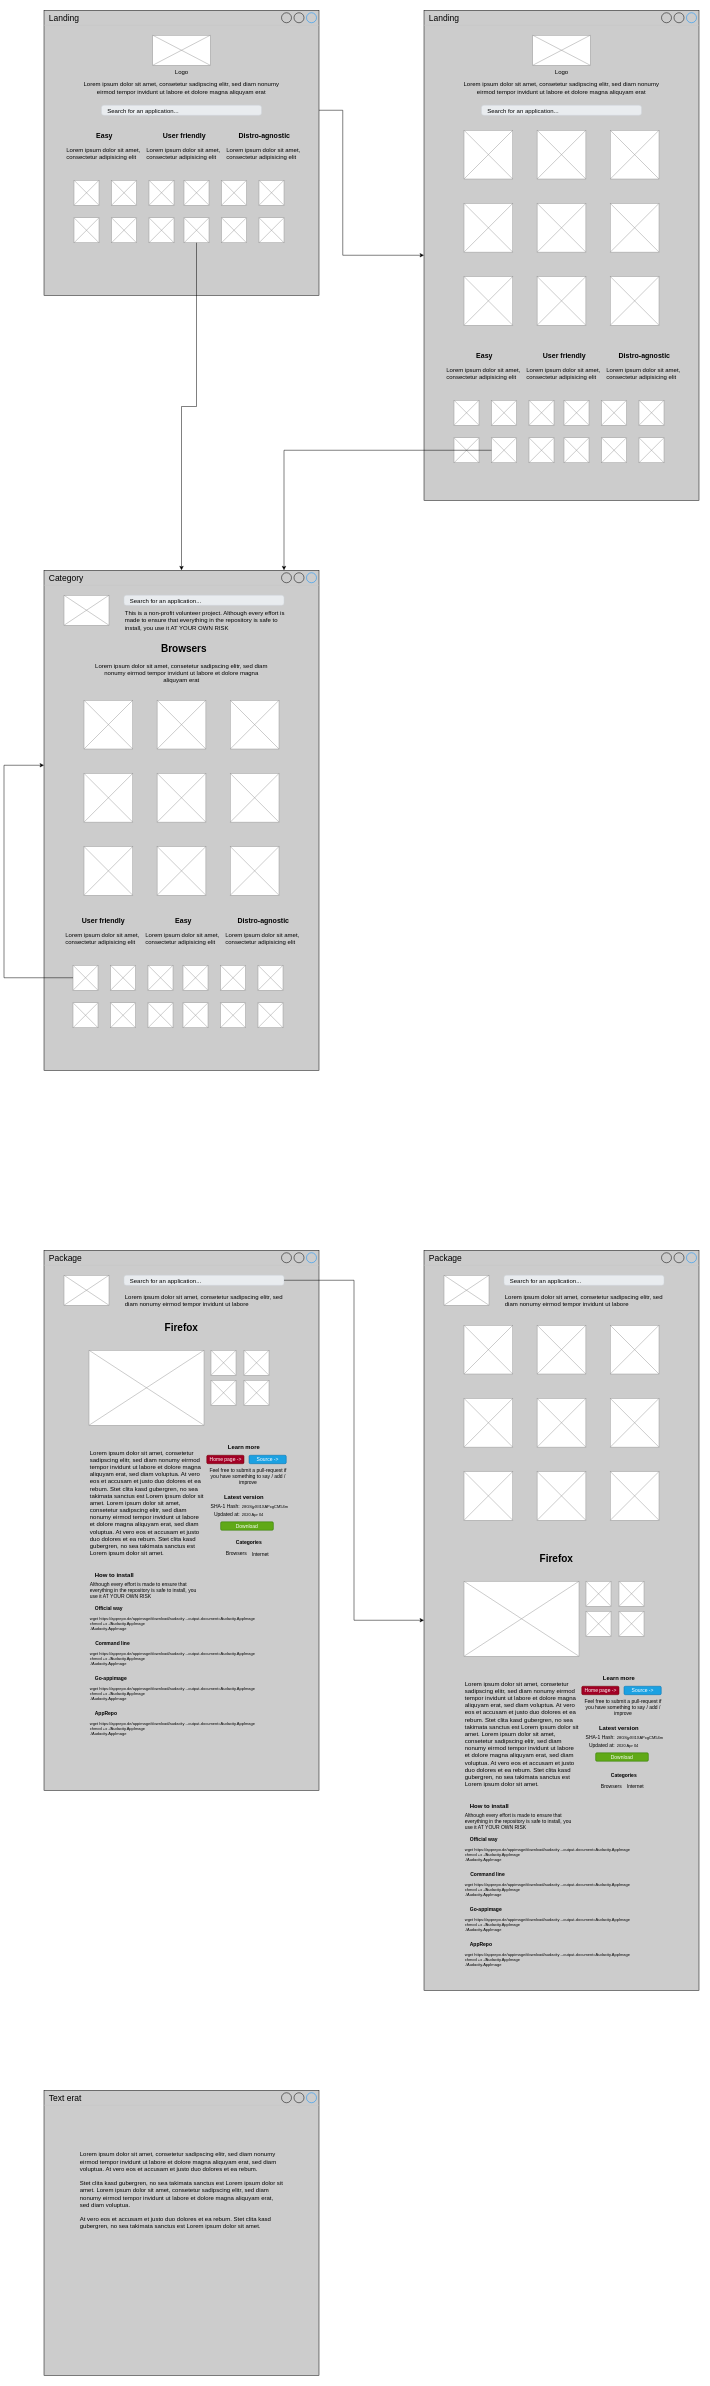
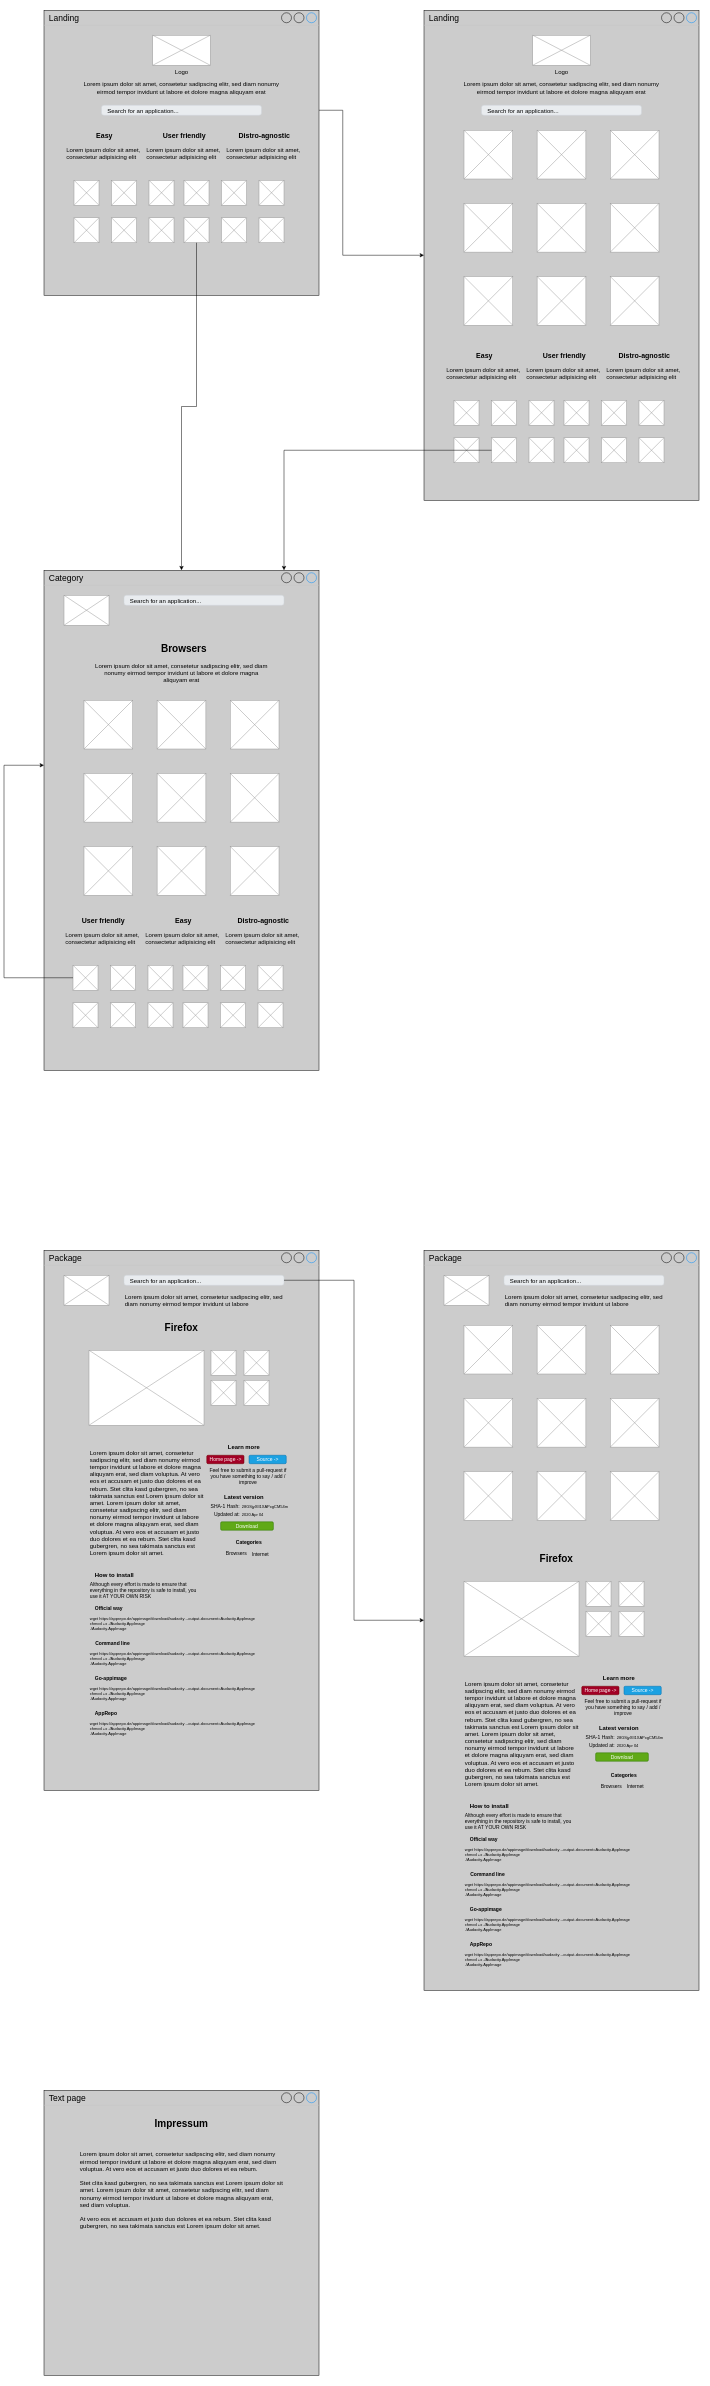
- <mxCell id="87" value="This is a non-profit volunteer project. Although every effort is made to ensure that everything in the repository is safe to install, you use it AT YOUR OWN RISK" style="text;html=1;strokeColor=none;fillColor=none;align=left;verticalAlign=middle;whiteSpace=wrap;rounded=0;fontColor=#000000;" parent="85" vertex="1"><mxGeometry x="120" y="30" width="340" height="40" as="geometry" /></mxCell>
- <mxCell id="2" value="Text erat" style="strokeWidth=1;shadow=0;dashed=0;align=center;html=1;shape=mxgraph.mockup.containers.window;align=left;verticalAlign=top;spacingLeft=8;strokeColor2=#008cff;strokeColor3=#c4c4c4;fontColor=#000000;mainText=;fontSize=17;labelBackgroundColor=none;fillColor=#CCCCCC;" parent="1" vertex="1"><mxGeometry x="20" y="4180" width="550" height="570" as="geometry" /></mxCell>
+ <mxCell id="2" value="Text page" style="strokeWidth=1;shadow=0;dashed=0;align=center;html=1;shape=mxgraph.mockup.containers.window;align=left;verticalAlign=top;spacingLeft=8;strokeColor2=#008cff;strokeColor3=#c4c4c4;fontColor=#000000;mainText=;fontSize=17;labelBackgroundColor=none;fillColor=#CCCCCC;" parent="1" vertex="1"><mxGeometry x="20" y="4180" width="550" height="570" as="geometry" /></mxCell>
+ <mxCell id="195" value="&lt;h1&gt;Impressum&lt;/h1&gt;" style="text;html=1;strokeColor=none;fillColor=none;align=center;verticalAlign=middle;whiteSpace=wrap;rounded=0;fontSize=10;fontColor=#000000;" parent="1" vertex="1"><mxGeometry x="220" y="4220" width="150" height="50" as="geometry" /></mxCell>
